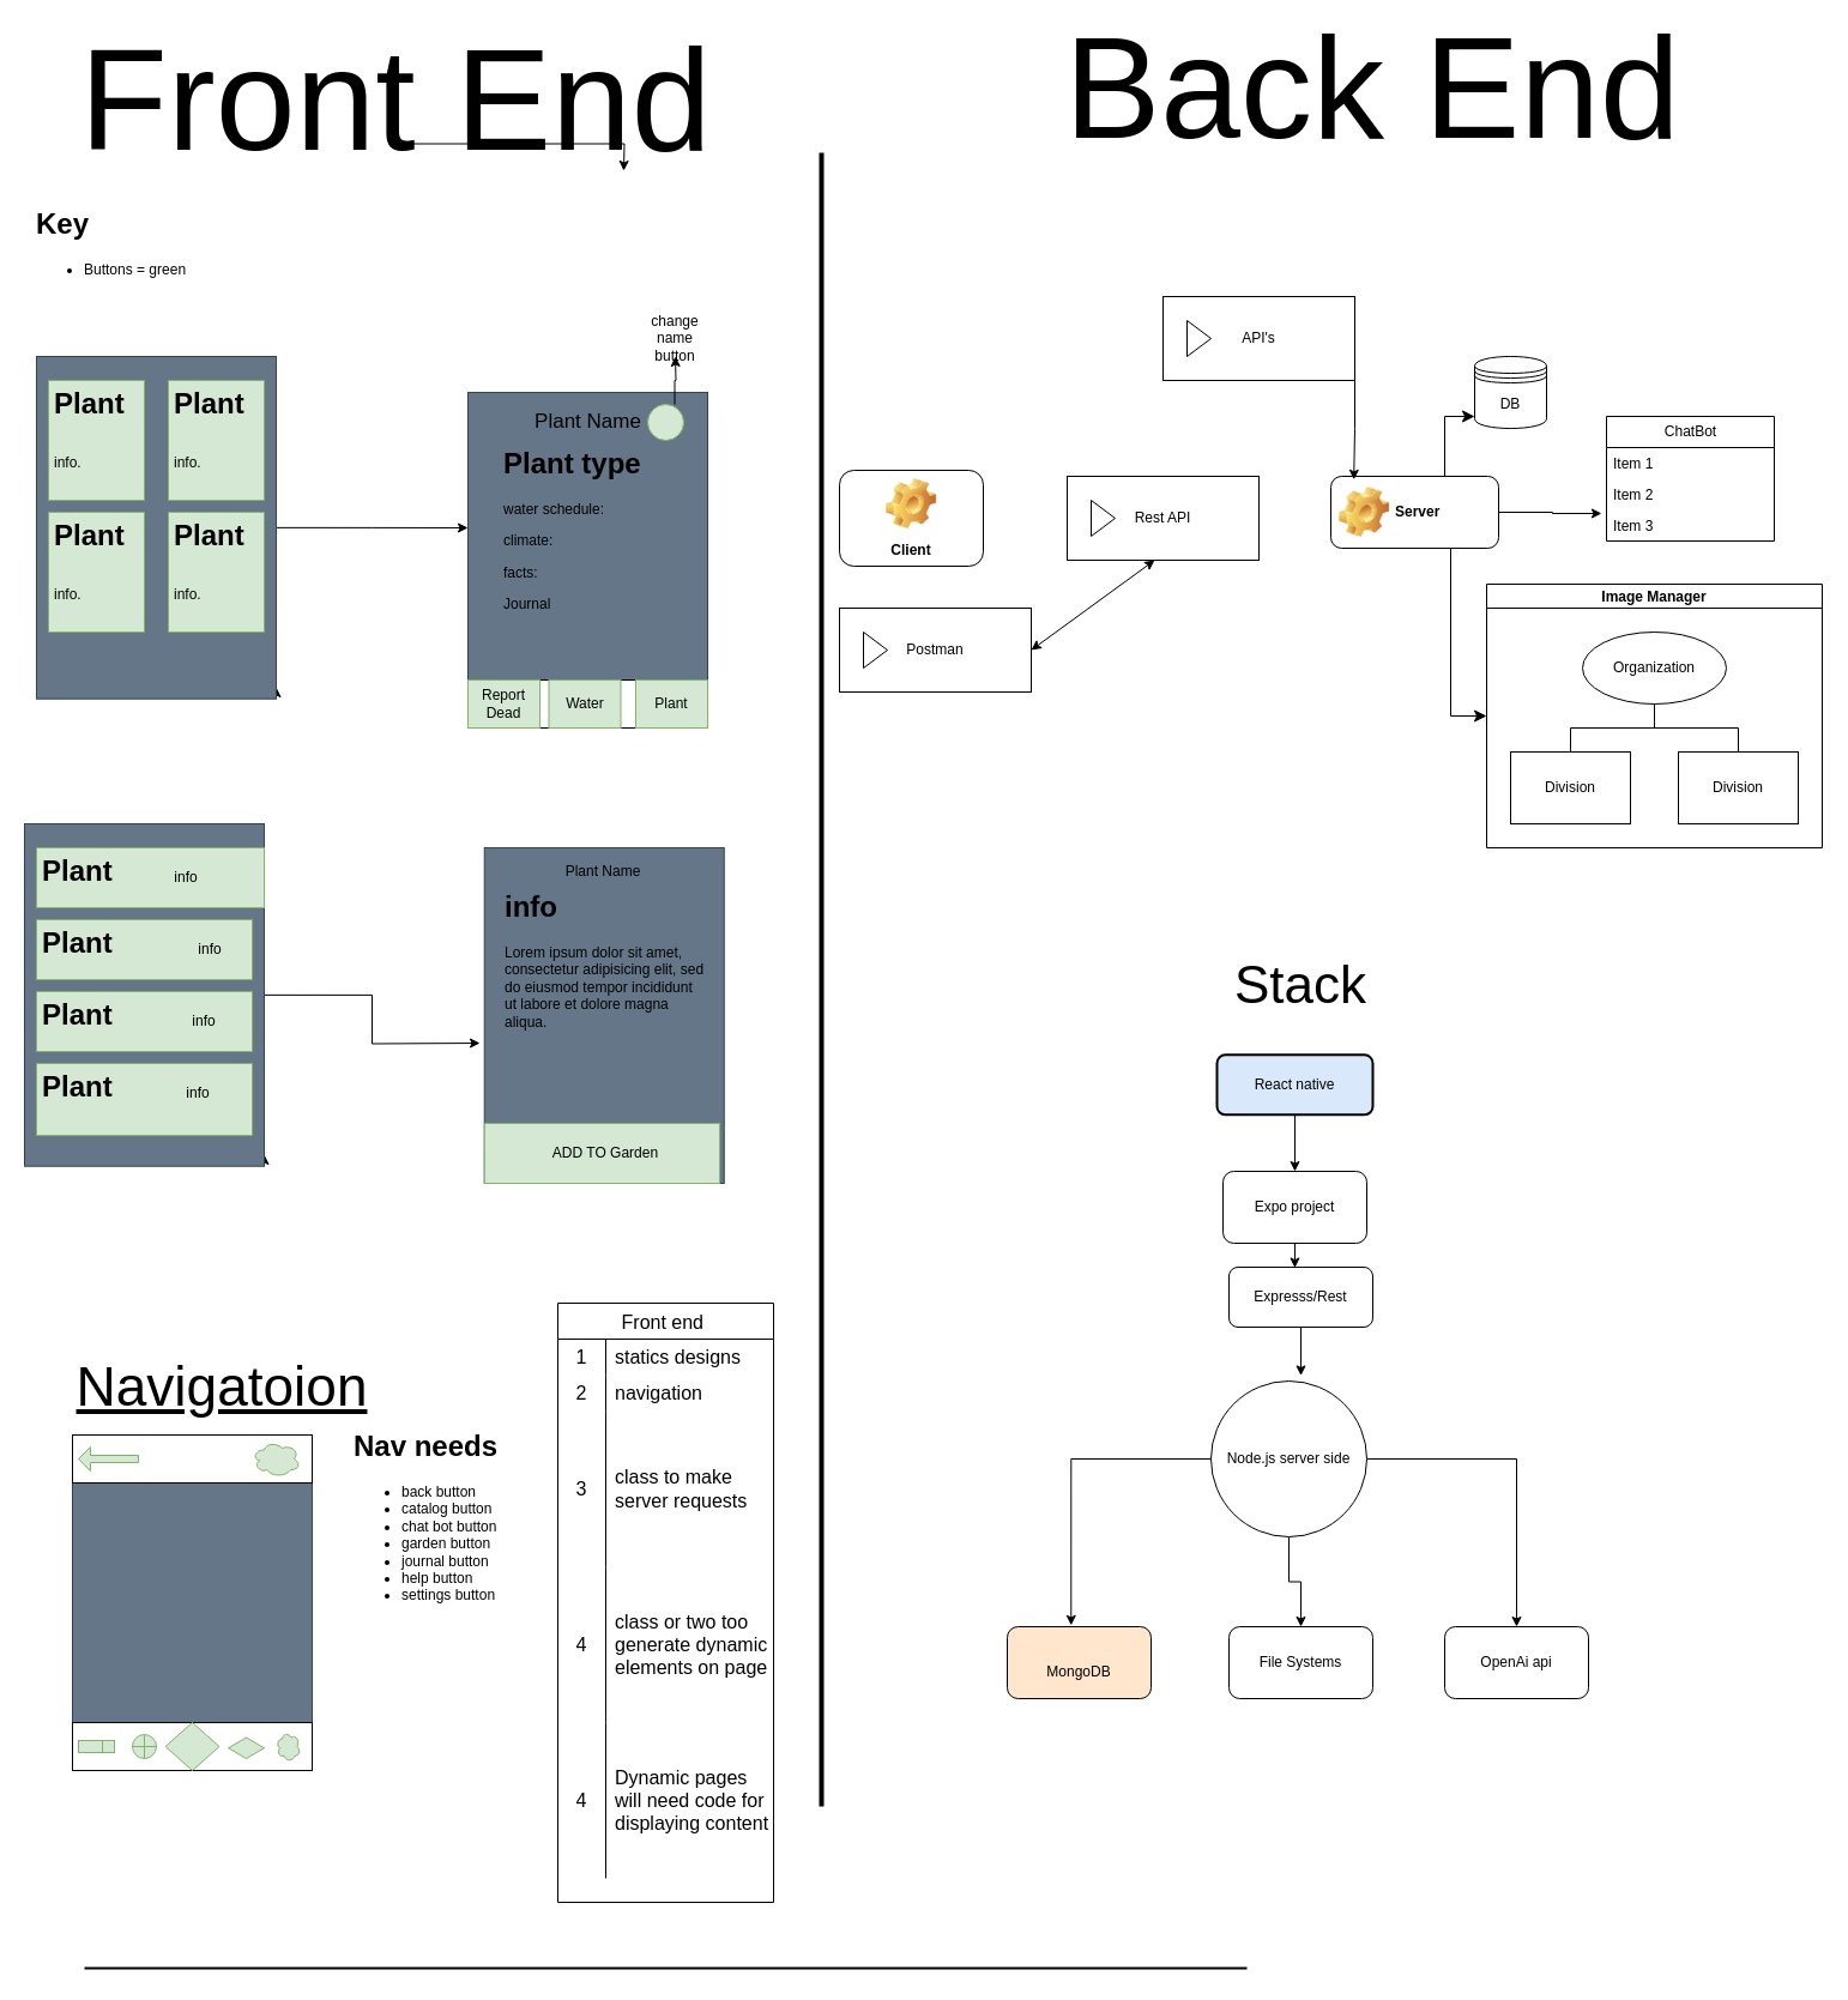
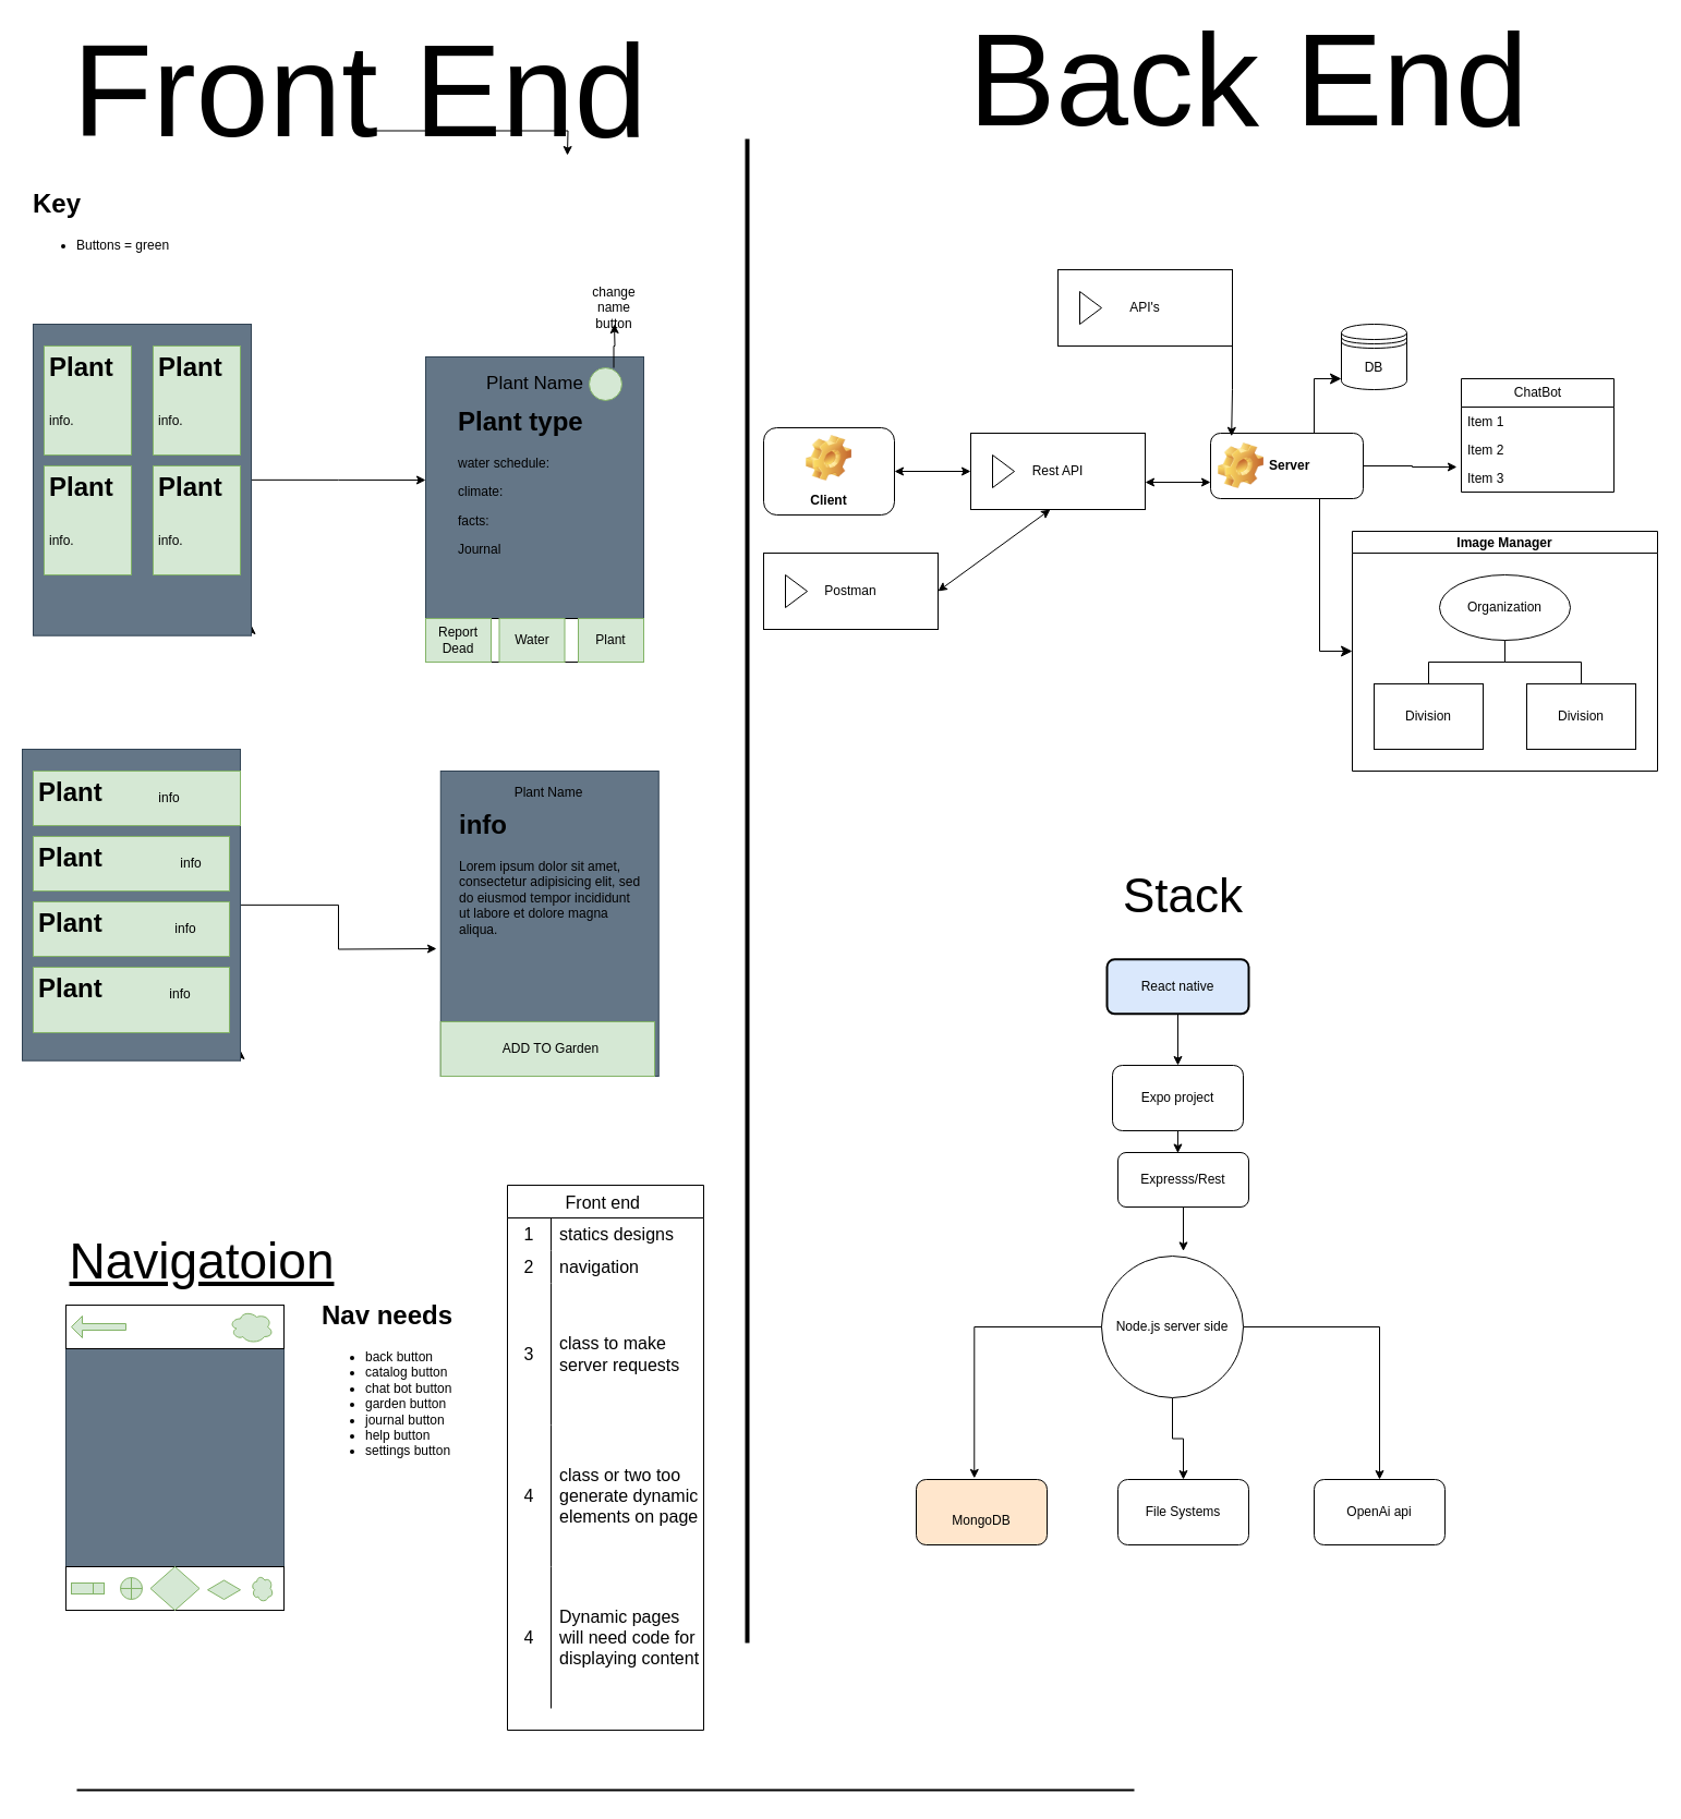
+ <mxCell id="80" value="" style="endArrow=classic;startArrow=classic;html=1;rounded=0;entryX=0;entryY=0.5;entryDx=0;entryDy=0;exitX=1;exitY=0.5;exitDx=0;exitDy=0;" parent="72" source="69" target="74" edge="1"><mxGeometry width="50" height="50" relative="1" as="geometry"><mxPoint x="-30" y="160" as="sourcePoint" /><mxPoint x="30" y="160" as="targetPoint" /></mxGeometry></mxCell>
+ <mxCell id="79" value="" style="endArrow=classic;startArrow=classic;html=1;rounded=0;entryX=0;entryY=0.75;entryDx=0;entryDy=0;exitX=1;exitY=0.643;exitDx=0;exitDy=0;exitPerimeter=0;" parent="72" source="74" target="73" edge="1"><mxGeometry width="50" height="50" relative="1" as="geometry"><mxPoint x="180" y="140" as="sourcePoint" /><mxPoint x="230" y="90" as="targetPoint" /></mxGeometry></mxCell>
